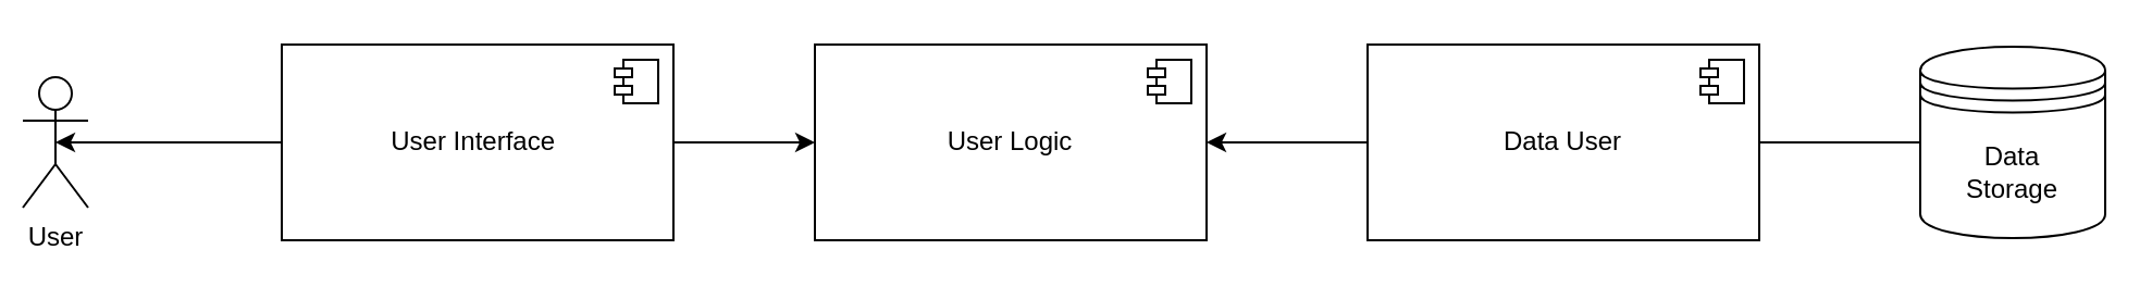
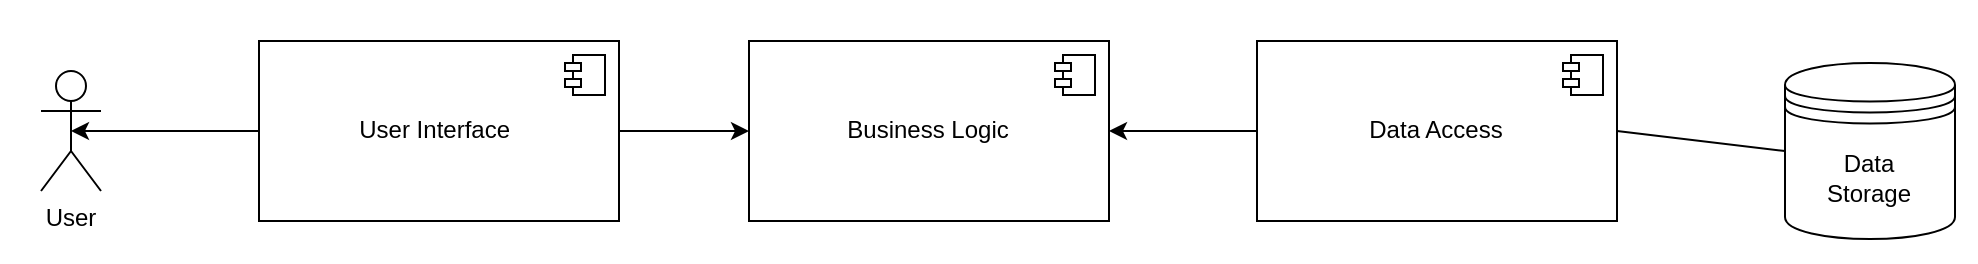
- <mxCell id="10" value="User" style="shape=umlActor;verticalLabelPosition=bottom;verticalAlign=top;html=1;outlineConnect=0;" vertex="1" parent="1"><mxGeometry x="10" y="35" width="30" height="60" as="geometry" /></mxCell>
+ <mxCell id="10" value="User" style="shape=umlActor;verticalLabelPosition=bottom;verticalAlign=top;html=1;outlineConnect=0;" vertex="1" parent="1"><mxGeometry x="20" y="35" width="30" height="60" as="geometry" /></mxCell>
- <mxCell id="2" value="User Logic" style="html=1;dropTarget=0;whiteSpace=wrap;" parent="1" vertex="1"><mxGeometry x="374" y="20" width="180" height="90" as="geometry" /></mxCell>
+ <mxCell id="2" value="Business Logic" style="html=1;dropTarget=0;whiteSpace=wrap;" parent="1" vertex="1"><mxGeometry x="374" y="20" width="180" height="90" as="geometry" /></mxCell>
- <mxCell id="4" value="Data User" style="html=1;dropTarget=0;whiteSpace=wrap;" parent="1" vertex="1"><mxGeometry x="628" y="20" width="180" height="90" as="geometry" /></mxCell>
+ <mxCell id="4" value="Data Access" style="html=1;dropTarget=0;whiteSpace=wrap;" parent="1" vertex="1"><mxGeometry x="628" y="20" width="180" height="90" as="geometry" /></mxCell>
- <mxCell id="12" value="Data&lt;br&gt;Storage" style="shape=datastore;whiteSpace=wrap;html=1;" vertex="1" parent="1"><mxGeometry x="882" y="21" width="85" height="88" as="geometry" /></mxCell>
+ <mxCell id="12" value="Data&lt;br&gt;Storage" style="shape=datastore;whiteSpace=wrap;html=1;" vertex="1" parent="1"><mxGeometry x="892" y="31" width="85" height="88" as="geometry" /></mxCell>
